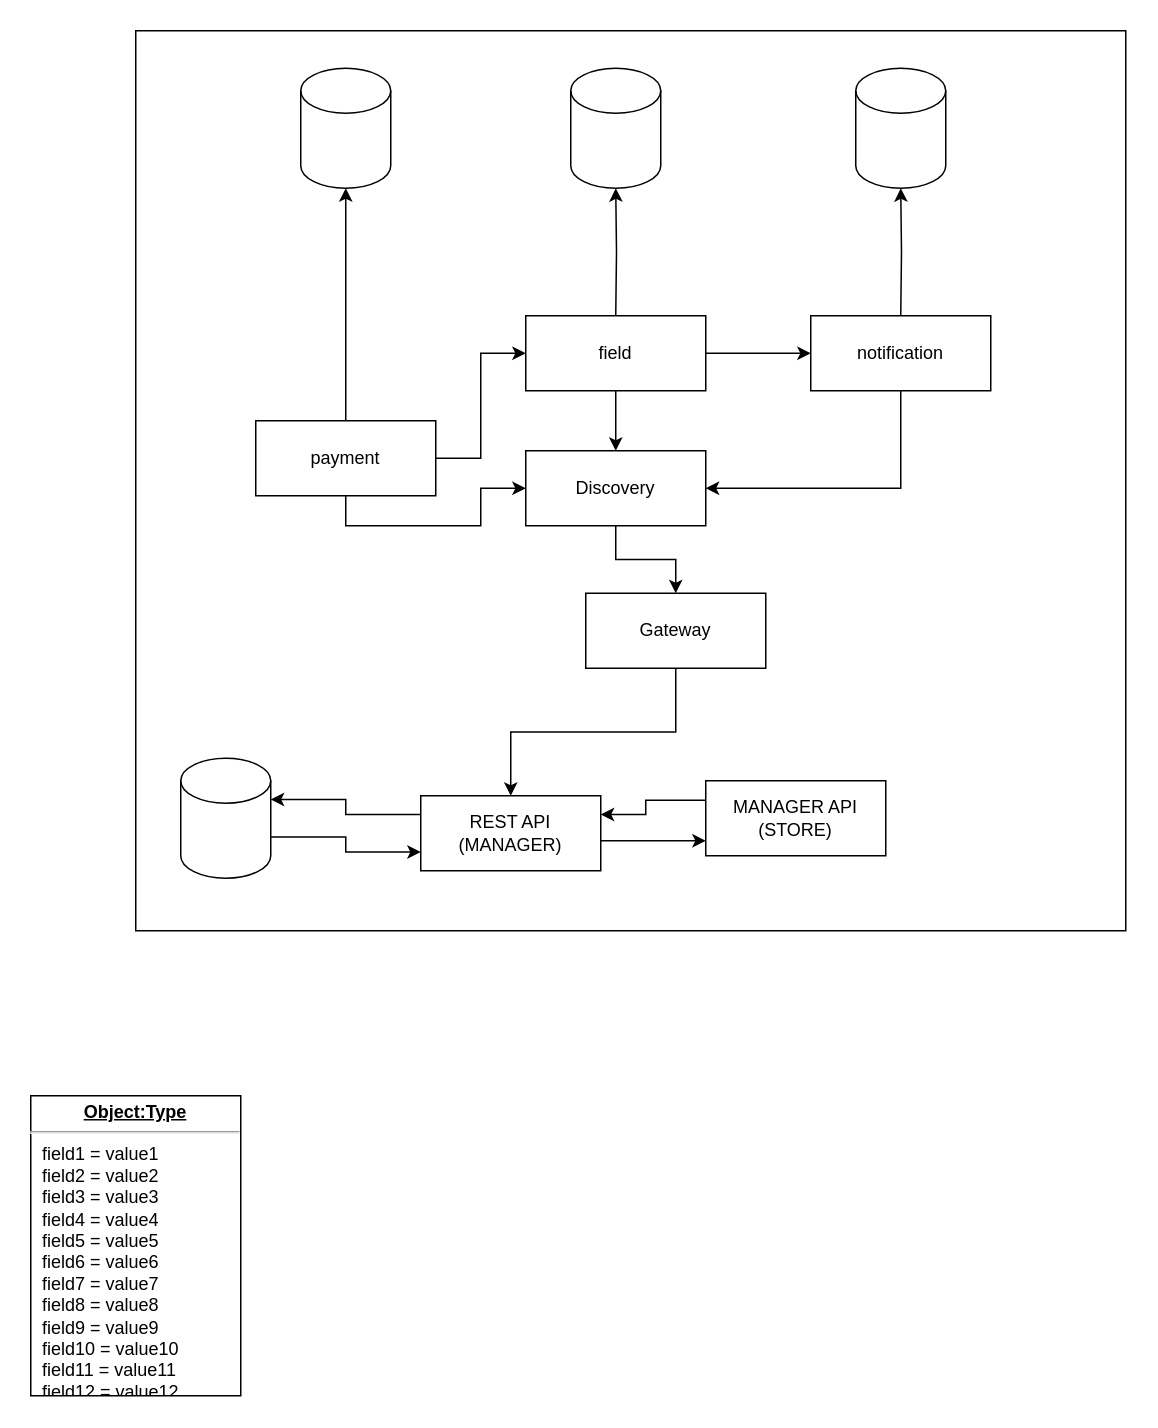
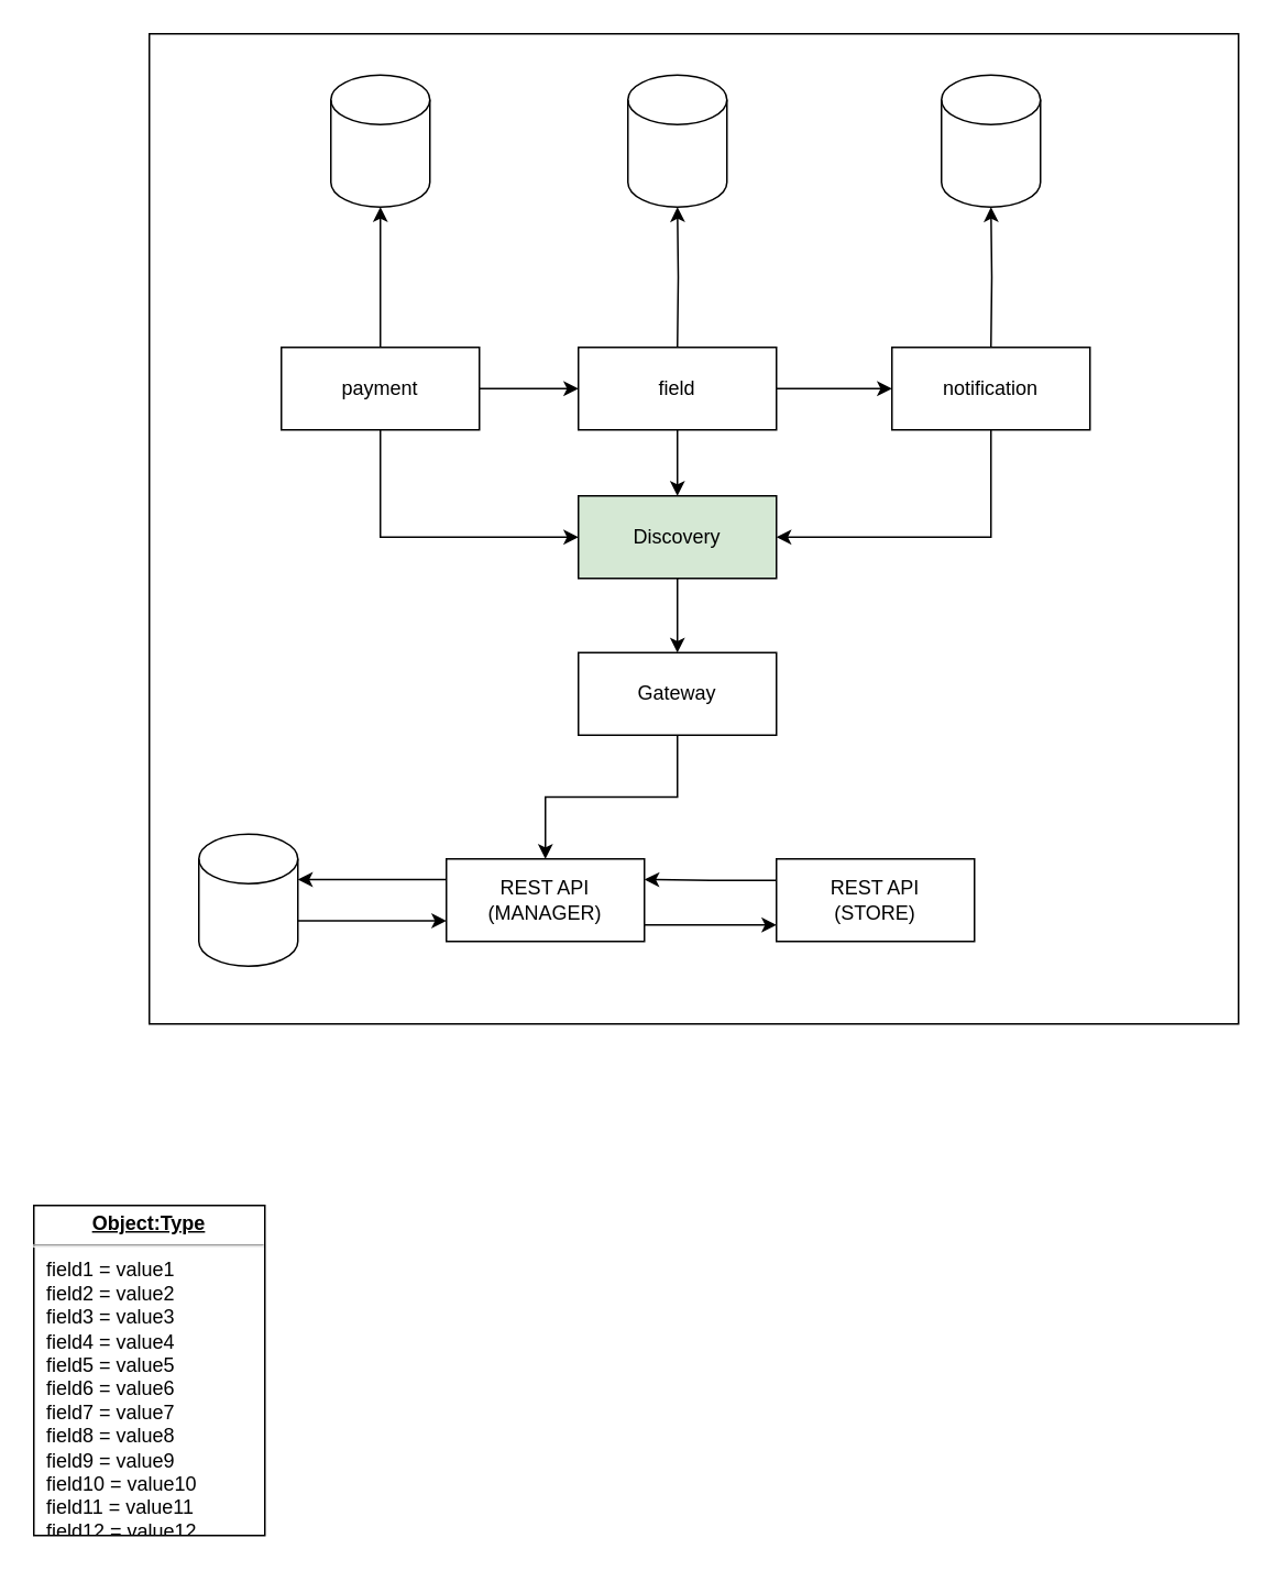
- <mxCell id="7" value="payment" style="rounded=0;whiteSpace=wrap;html=1;" parent="1" vertex="1"><mxGeometry x="170" y="280" width="120" height="50" as="geometry" /></mxCell>
+ <mxCell id="7" value="payment" style="rounded=0;whiteSpace=wrap;html=1;" parent="1" vertex="1"><mxGeometry x="170" y="210" width="120" height="50" as="geometry" /></mxCell>
- <mxCell id="14" value="Discovery" style="rounded=0;whiteSpace=wrap;html=1;" parent="1" vertex="1"><mxGeometry x="350" y="300" width="120" height="50" as="geometry" /></mxCell>
+ <mxCell id="14" value="Discovery" style="rounded=0;whiteSpace=wrap;html=1;fillColor=#d5e8d4;" parent="1" vertex="1"><mxGeometry x="350" y="300" width="120" height="50" as="geometry" /></mxCell>
- <mxCell id="16" value="Gateway" style="rounded=0;whiteSpace=wrap;html=1;" parent="1" vertex="1"><mxGeometry x="390" y="395" width="120" height="50" as="geometry" /></mxCell>
+ <mxCell id="16" value="Gateway" style="rounded=0;whiteSpace=wrap;html=1;" parent="1" vertex="1"><mxGeometry x="350" y="395" width="120" height="50" as="geometry" /></mxCell>
- <mxCell id="26" value="MANAGER API&lt;br&gt;(STORE)" style="rounded=0;whiteSpace=wrap;html=1;" parent="1" vertex="1"><mxGeometry x="470" y="520" width="120" height="50" as="geometry" /></mxCell>
+ <mxCell id="26" value="REST API&lt;br&gt;(STORE)" style="rounded=0;whiteSpace=wrap;html=1;" parent="1" vertex="1"><mxGeometry x="470" y="520" width="120" height="50" as="geometry" /></mxCell>
- <mxCell id="24" value="REST API&lt;br&gt;(MANAGER)" style="rounded=0;whiteSpace=wrap;html=1;" parent="1" vertex="1"><mxGeometry x="280" y="530" width="120" height="50" as="geometry" /></mxCell>
+ <mxCell id="24" value="REST API&lt;br&gt;(MANAGER)" style="rounded=0;whiteSpace=wrap;html=1;" parent="1" vertex="1"><mxGeometry x="270" y="520" width="120" height="50" as="geometry" /></mxCell>
